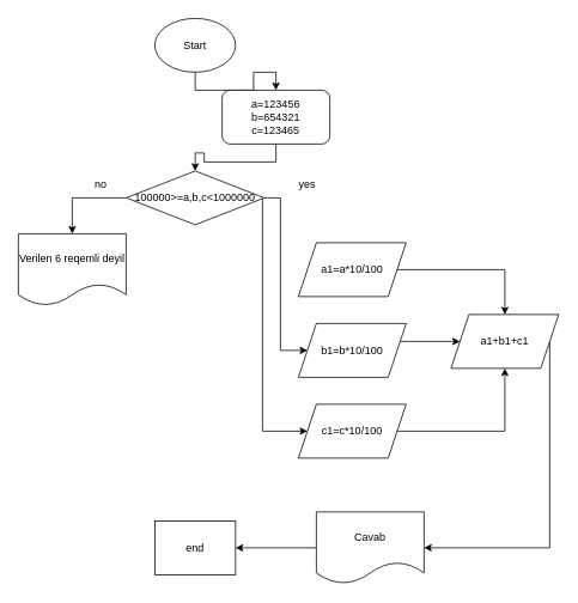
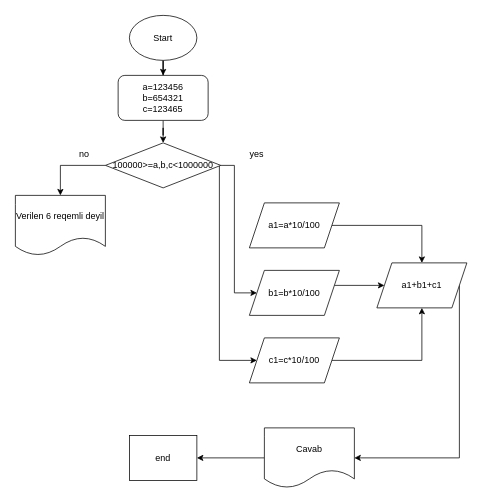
- <mxCell id="6" value="a=123456&lt;br&gt;b=654321&lt;br&gt;c=123465" style="rounded=1;whiteSpace=wrap;html=1;" vertex="1" parent="1"><mxGeometry x="247" y="100" width="120" height="60" as="geometry" /></mxCell>
+ <mxCell id="6" value="a=123456&lt;br&gt;b=654321&lt;br&gt;c=123465" style="rounded=1;whiteSpace=wrap;html=1;" vertex="1" parent="1"><mxGeometry x="157" y="100" width="120" height="60" as="geometry" /></mxCell>
